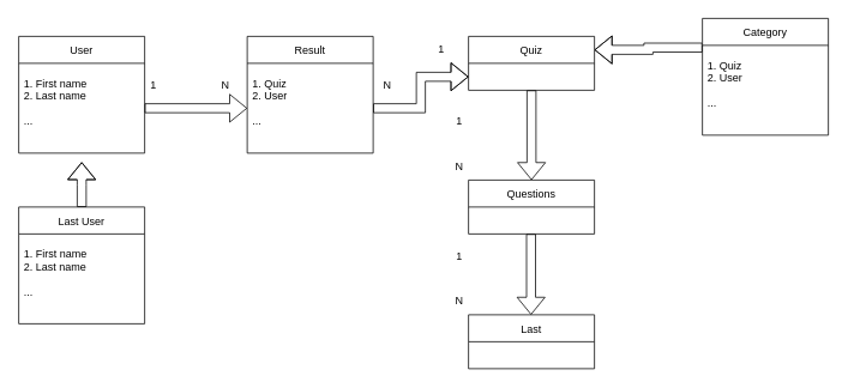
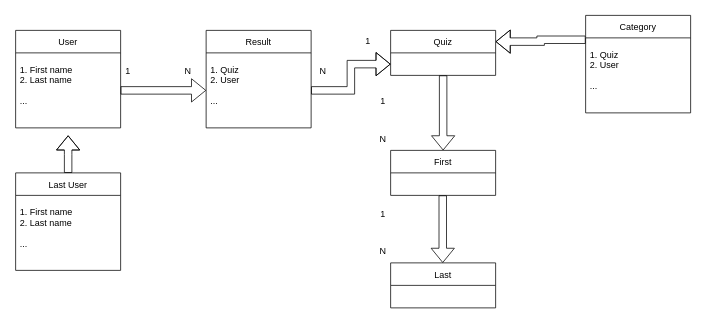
- <mxCell id="7" value="Questions" style="swimlane;fontStyle=0;childLayout=stackLayout;horizontal=1;startSize=30;horizontalStack=0;resizeParent=1;resizeParentMax=0;resizeLast=0;collapsible=1;marginBottom=0;" vertex="1" parent="1"><mxGeometry x="520" y="200" width="140" height="60" as="geometry" /></mxCell>
+ <mxCell id="7" value="First" style="swimlane;fontStyle=0;childLayout=stackLayout;horizontal=1;startSize=30;horizontalStack=0;resizeParent=1;resizeParentMax=0;resizeLast=0;collapsible=1;marginBottom=0;" vertex="1" parent="1"><mxGeometry x="520" y="200" width="140" height="60" as="geometry" /></mxCell>
